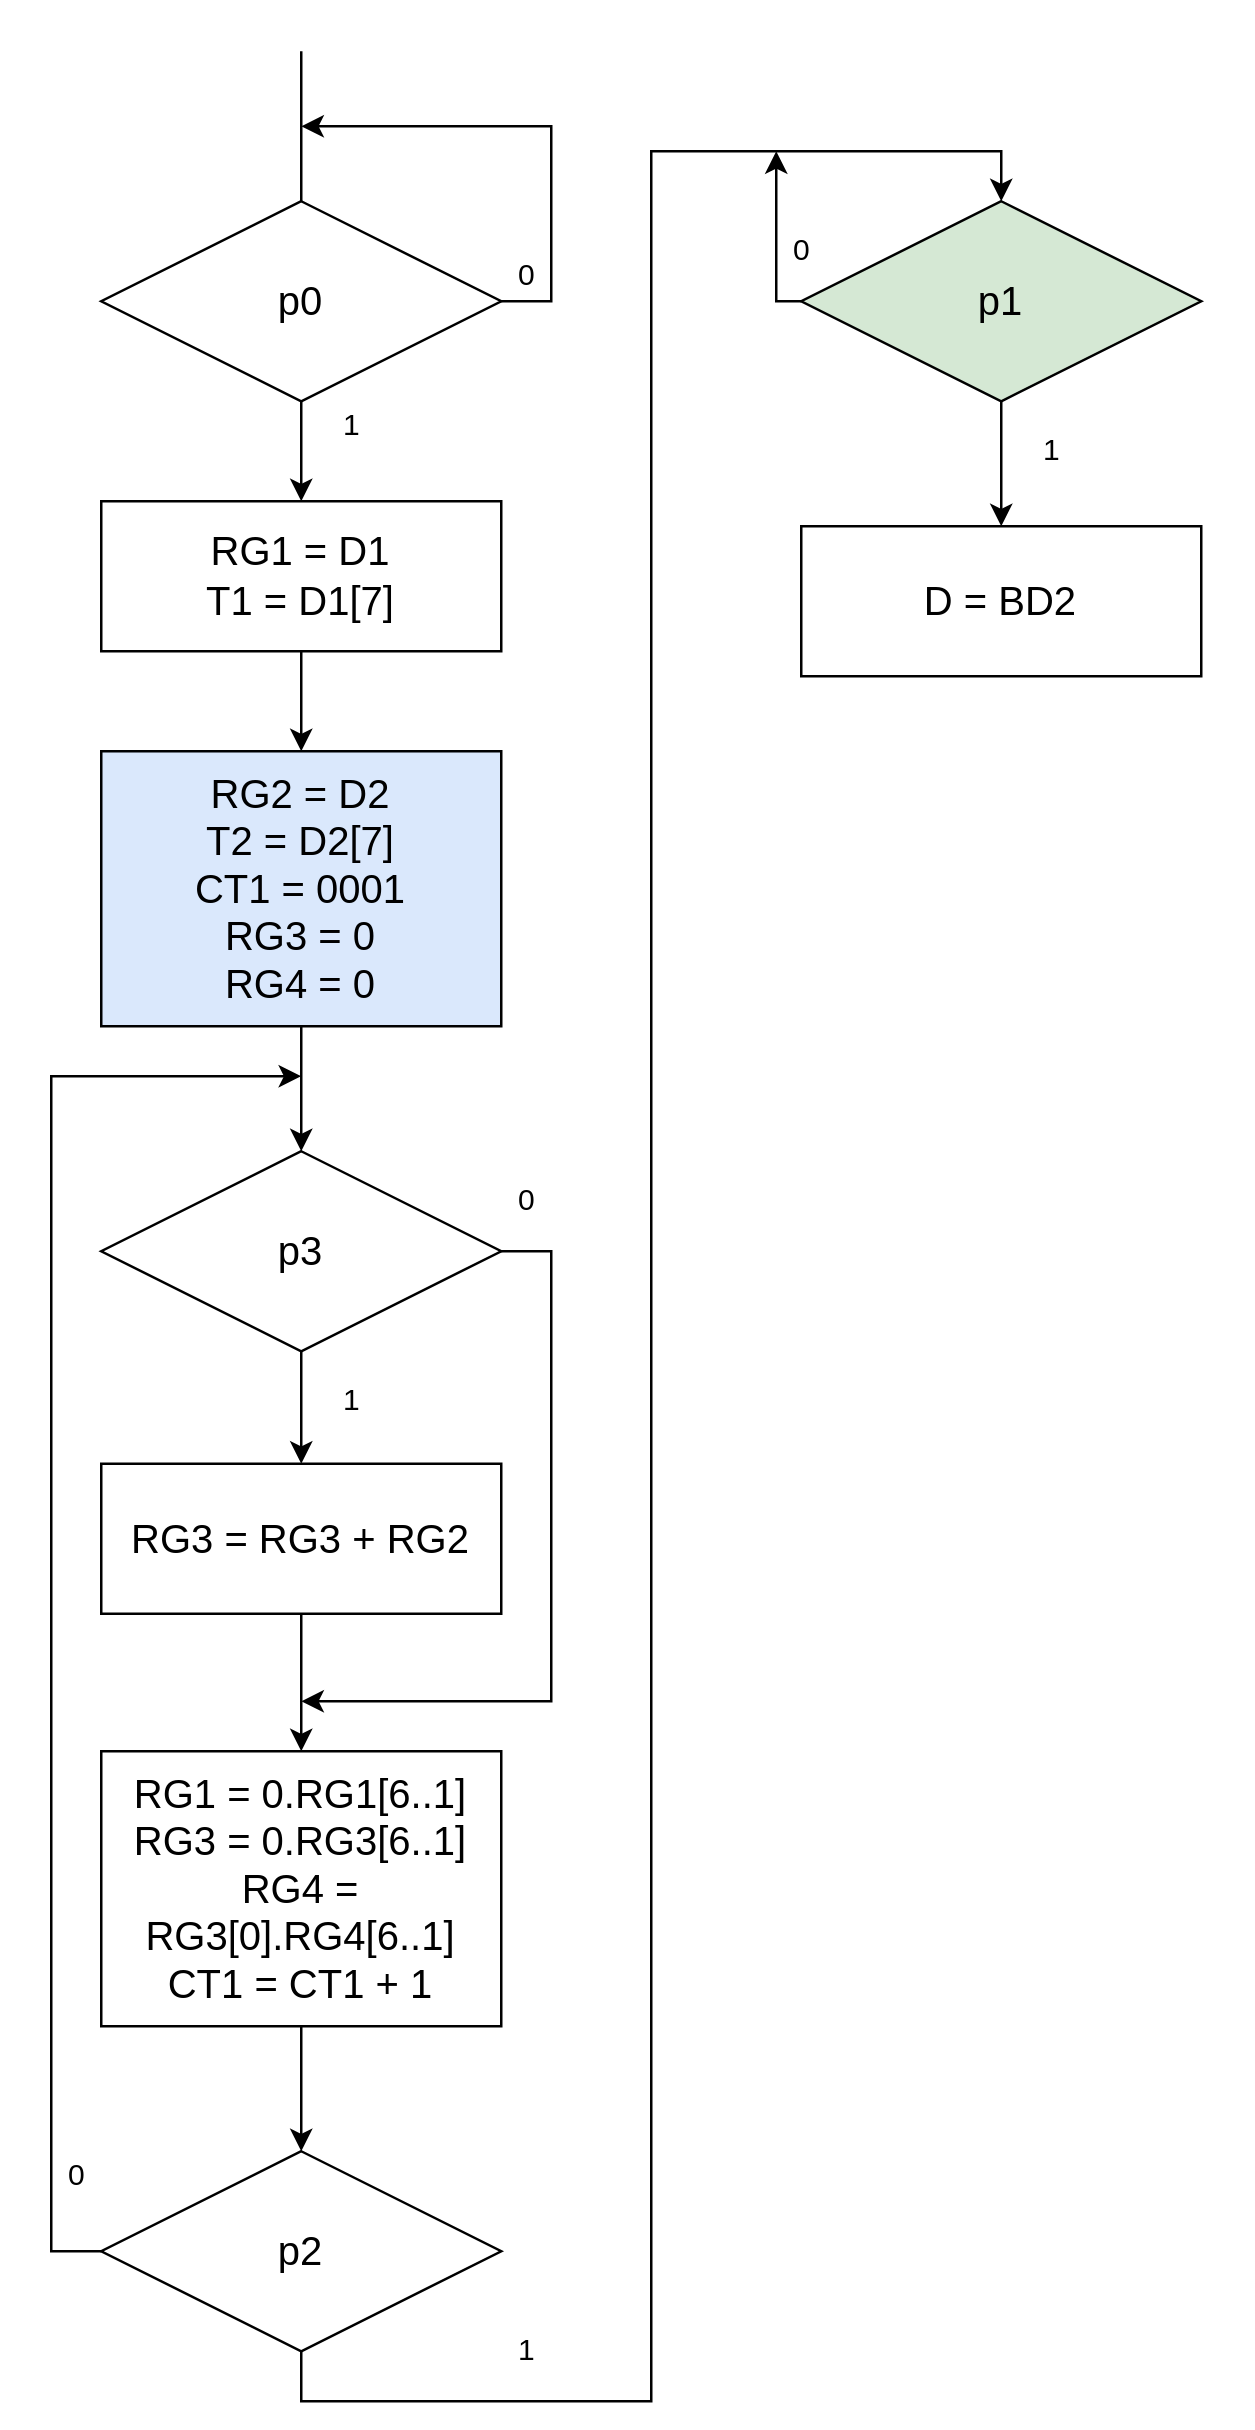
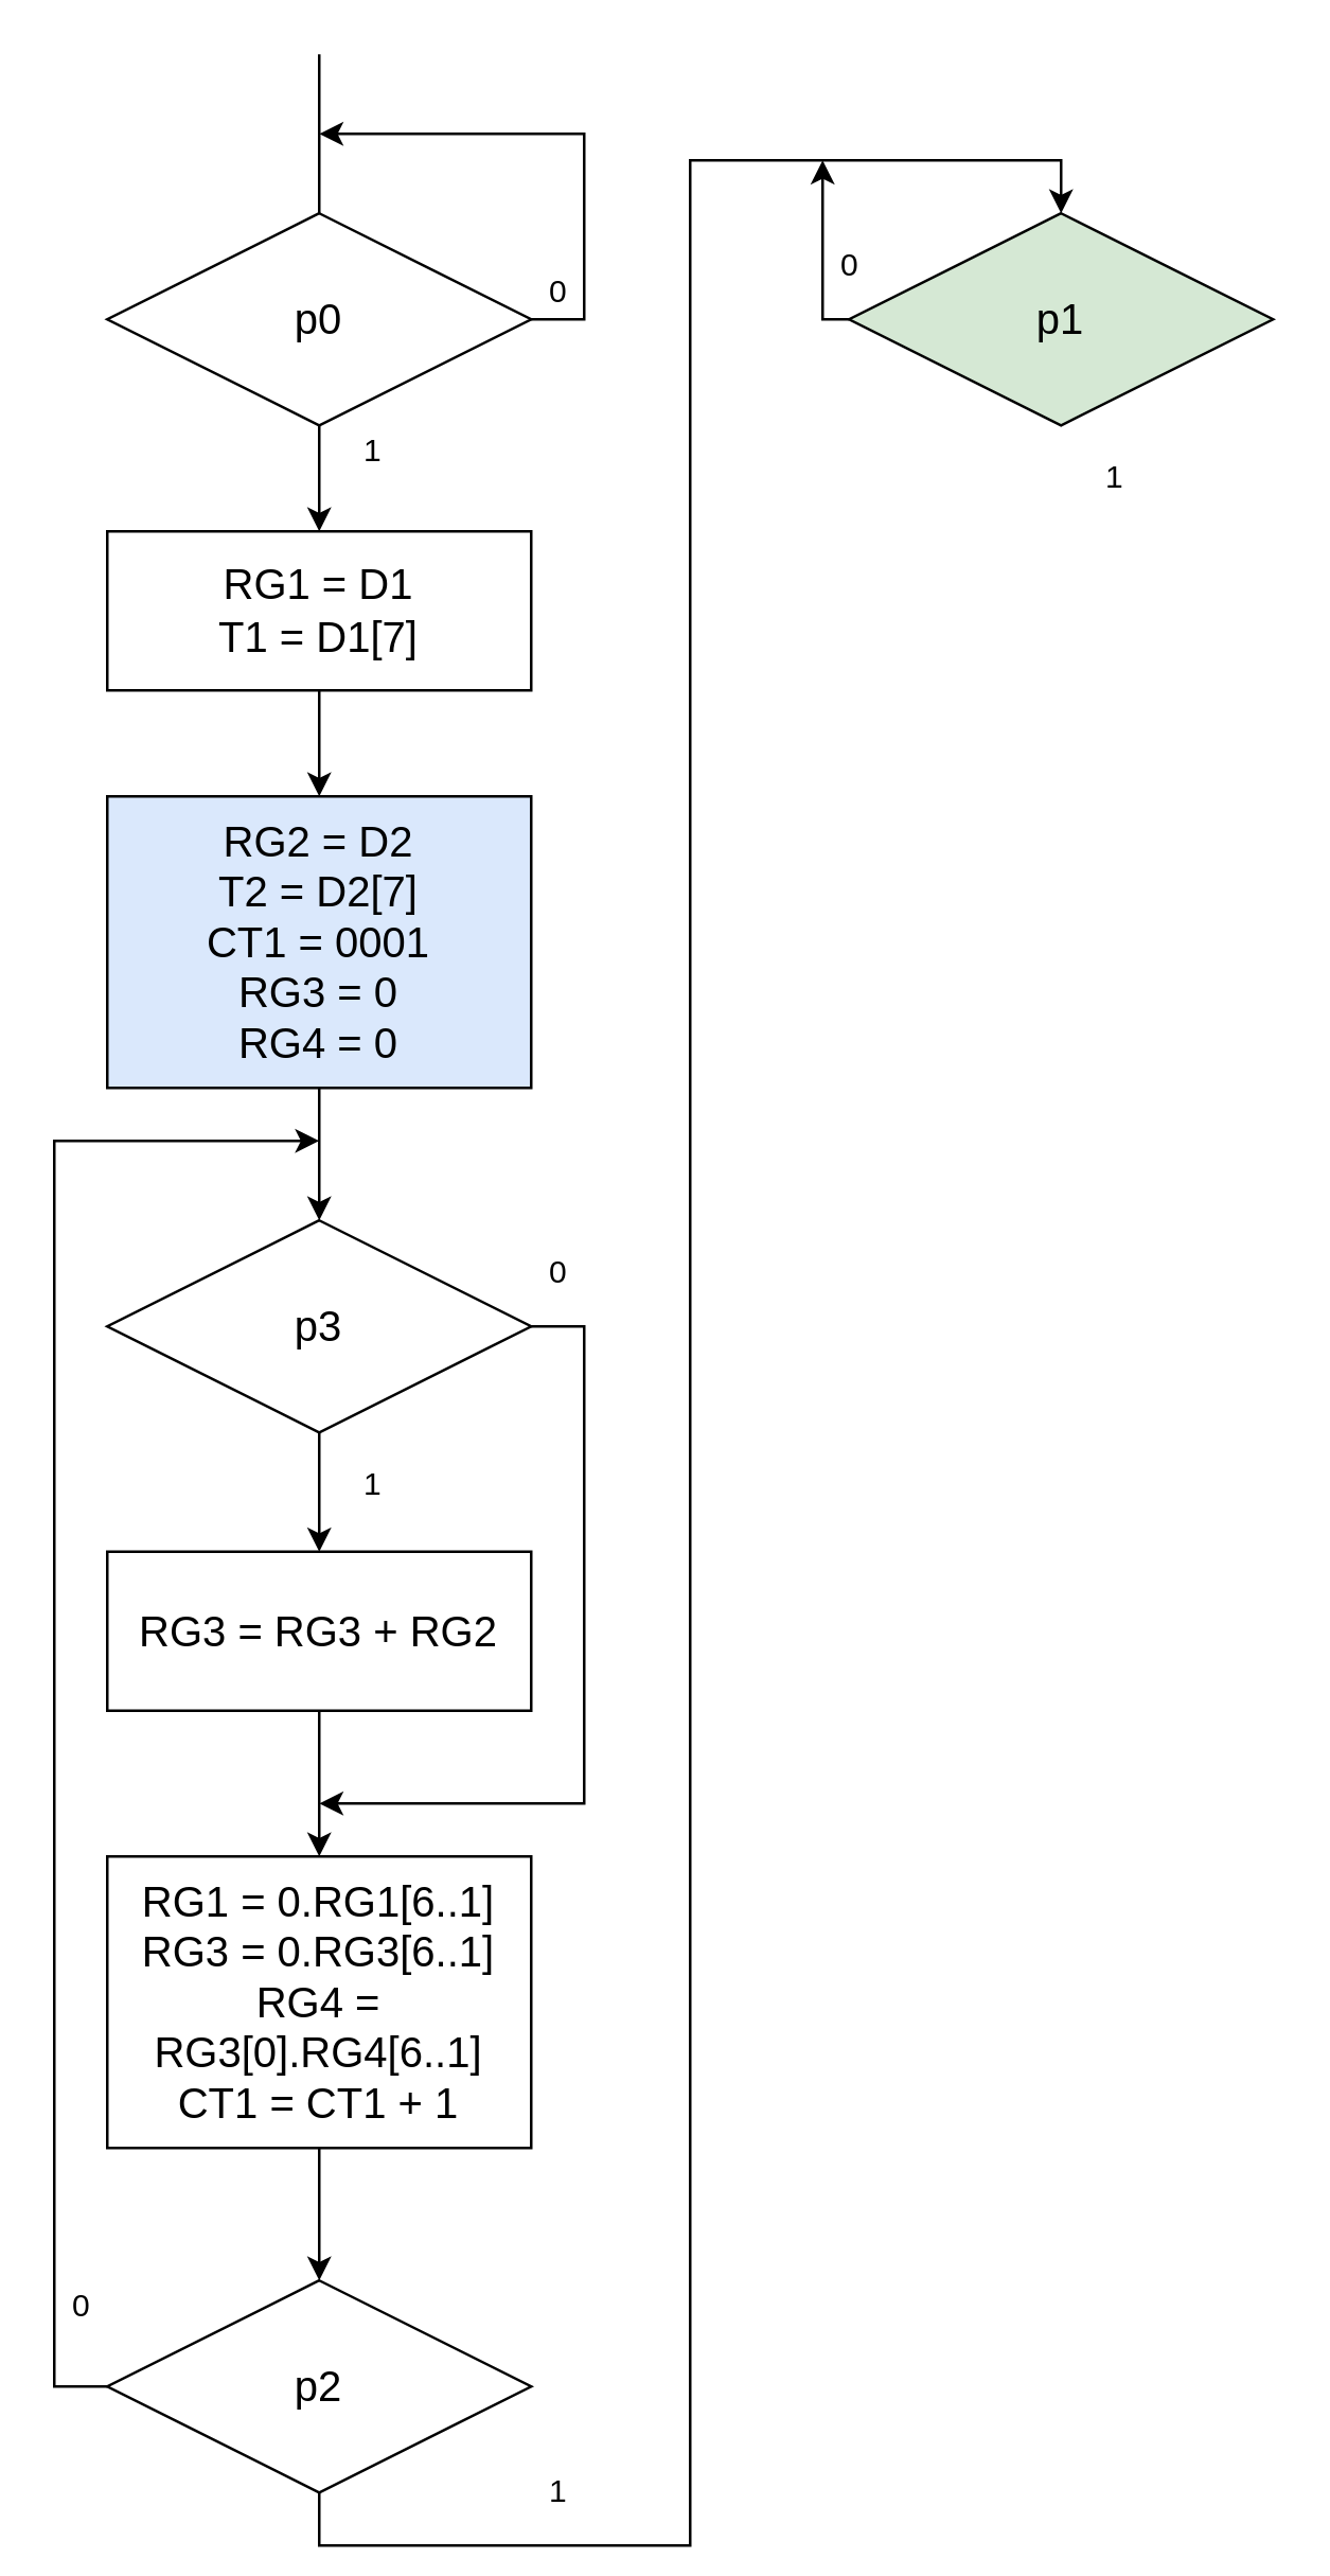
- <mxCell id="25" style="edgeStyle=orthogonalEdgeStyle;rounded=0;orthogonalLoop=1;jettySize=auto;html=1;exitX=0.5;exitY=1;exitDx=0;exitDy=0;entryX=0.5;entryY=0;entryDx=0;entryDy=0;" edge="1" parent="1" source="26" target="29"><mxGeometry relative="1" as="geometry" /></mxCell>
- <mxCell id="29" value="&lt;font style=&quot;font-size: 16px&quot;&gt;D = BD2&lt;br&gt;&lt;/font&gt;" style="rounded=0;whiteSpace=wrap;html=1;" vertex="1" parent="1"><mxGeometry x="320" y="210" width="160" height="60" as="geometry" /></mxCell>
